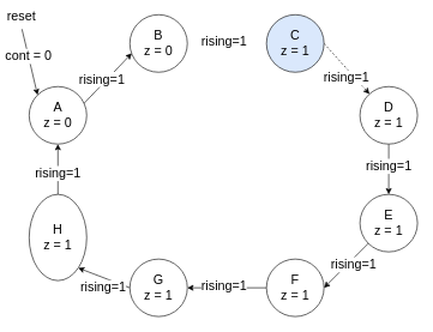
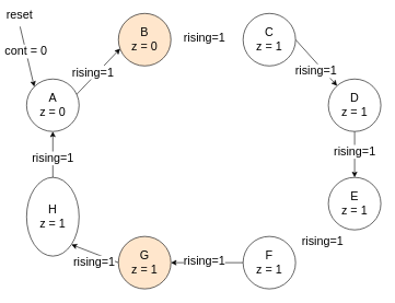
- <mxCell id="8" value="&lt;font style=&quot;font-size: 18px&quot;&gt;B&lt;br&gt;z = 0&lt;/font&gt;" style="ellipse;whiteSpace=wrap;html=1;aspect=fixed;" vertex="1" parent="1"><mxGeometry x="180" y="20" width="80" height="80" as="geometry" /></mxCell>
+ <mxCell id="8" value="&lt;font style=&quot;font-size: 18px&quot;&gt;B&lt;br&gt;z = 0&lt;/font&gt;" style="ellipse;whiteSpace=wrap;html=1;aspect=fixed;fillColor=#ffe6cc;" vertex="1" parent="1"><mxGeometry x="180" y="20" width="80" height="80" as="geometry" /></mxCell>
- <mxCell id="10" value="&lt;font style=&quot;font-size: 18px&quot;&gt;C&lt;br&gt;z = 1&lt;/font&gt;" style="ellipse;whiteSpace=wrap;html=1;aspect=fixed;fillColor=#dae8fc;" vertex="1" parent="1"><mxGeometry x="370" y="20" width="80" height="80" as="geometry" /></mxCell>
+ <mxCell id="10" value="&lt;font style=&quot;font-size: 18px&quot;&gt;C&lt;br&gt;z = 1&lt;/font&gt;" style="ellipse;whiteSpace=wrap;html=1;aspect=fixed;" vertex="1" parent="1"><mxGeometry x="370" y="20" width="80" height="80" as="geometry" /></mxCell>
- <mxCell id="9" style="edgeStyle=none;html=1;exitX=1;exitY=0.5;exitDx=0;exitDy=0;dashed=1;" edge="1" parent="1" source="10" target="13"><mxGeometry relative="1" as="geometry" /></mxCell>
+ <mxCell id="9" style="edgeStyle=none;html=1;exitX=1;exitY=0.5;exitDx=0;exitDy=0;" edge="1" parent="1" source="10" target="13"><mxGeometry relative="1" as="geometry" /></mxCell>
- <mxCell id="21" style="edgeStyle=none;html=1;exitX=1;exitY=0.5;exitDx=0;exitDy=0;endArrow=none;endFill=0;startArrow=classic;startFill=1;" edge="1" parent="1" source="22" target="24"><mxGeometry relative="1" as="geometry" /></mxCell>
- <mxCell id="20" value="&lt;font style=&quot;font-size: 18px&quot;&gt;G&lt;br&gt;z = 1&lt;/font&gt;" style="ellipse;whiteSpace=wrap;html=1;aspect=fixed;" vertex="1" parent="1"><mxGeometry x="180" y="360" width="80" height="80" as="geometry" /></mxCell>
+ <mxCell id="20" value="&lt;font style=&quot;font-size: 18px&quot;&gt;G&lt;br&gt;z = 1&lt;/font&gt;" style="ellipse;whiteSpace=wrap;html=1;aspect=fixed;fillColor=#ffe6cc;" vertex="1" parent="1"><mxGeometry x="180" y="360" width="80" height="80" as="geometry" /></mxCell>
